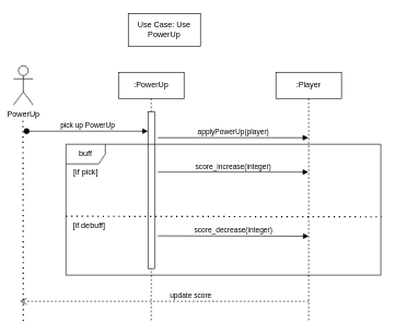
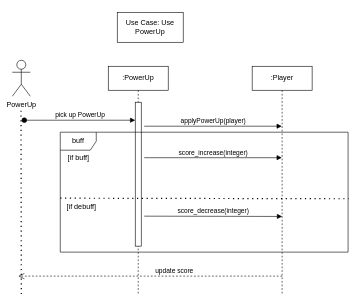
- <mxCell id="11" value="[if pick]" style="text;html=1;align=center;verticalAlign=middle;resizable=0;points=[];autosize=1;strokeColor=none;fillColor=none;" vertex="1" parent="1"><mxGeometry x="100" y="248" width="60" height="30" as="geometry" /></mxCell>
+ <mxCell id="11" value="[if buff]" style="text;html=1;align=center;verticalAlign=middle;resizable=0;points=[];autosize=1;strokeColor=none;fillColor=none;" vertex="1" parent="1"><mxGeometry x="100" y="248" width="60" height="30" as="geometry" /></mxCell>
